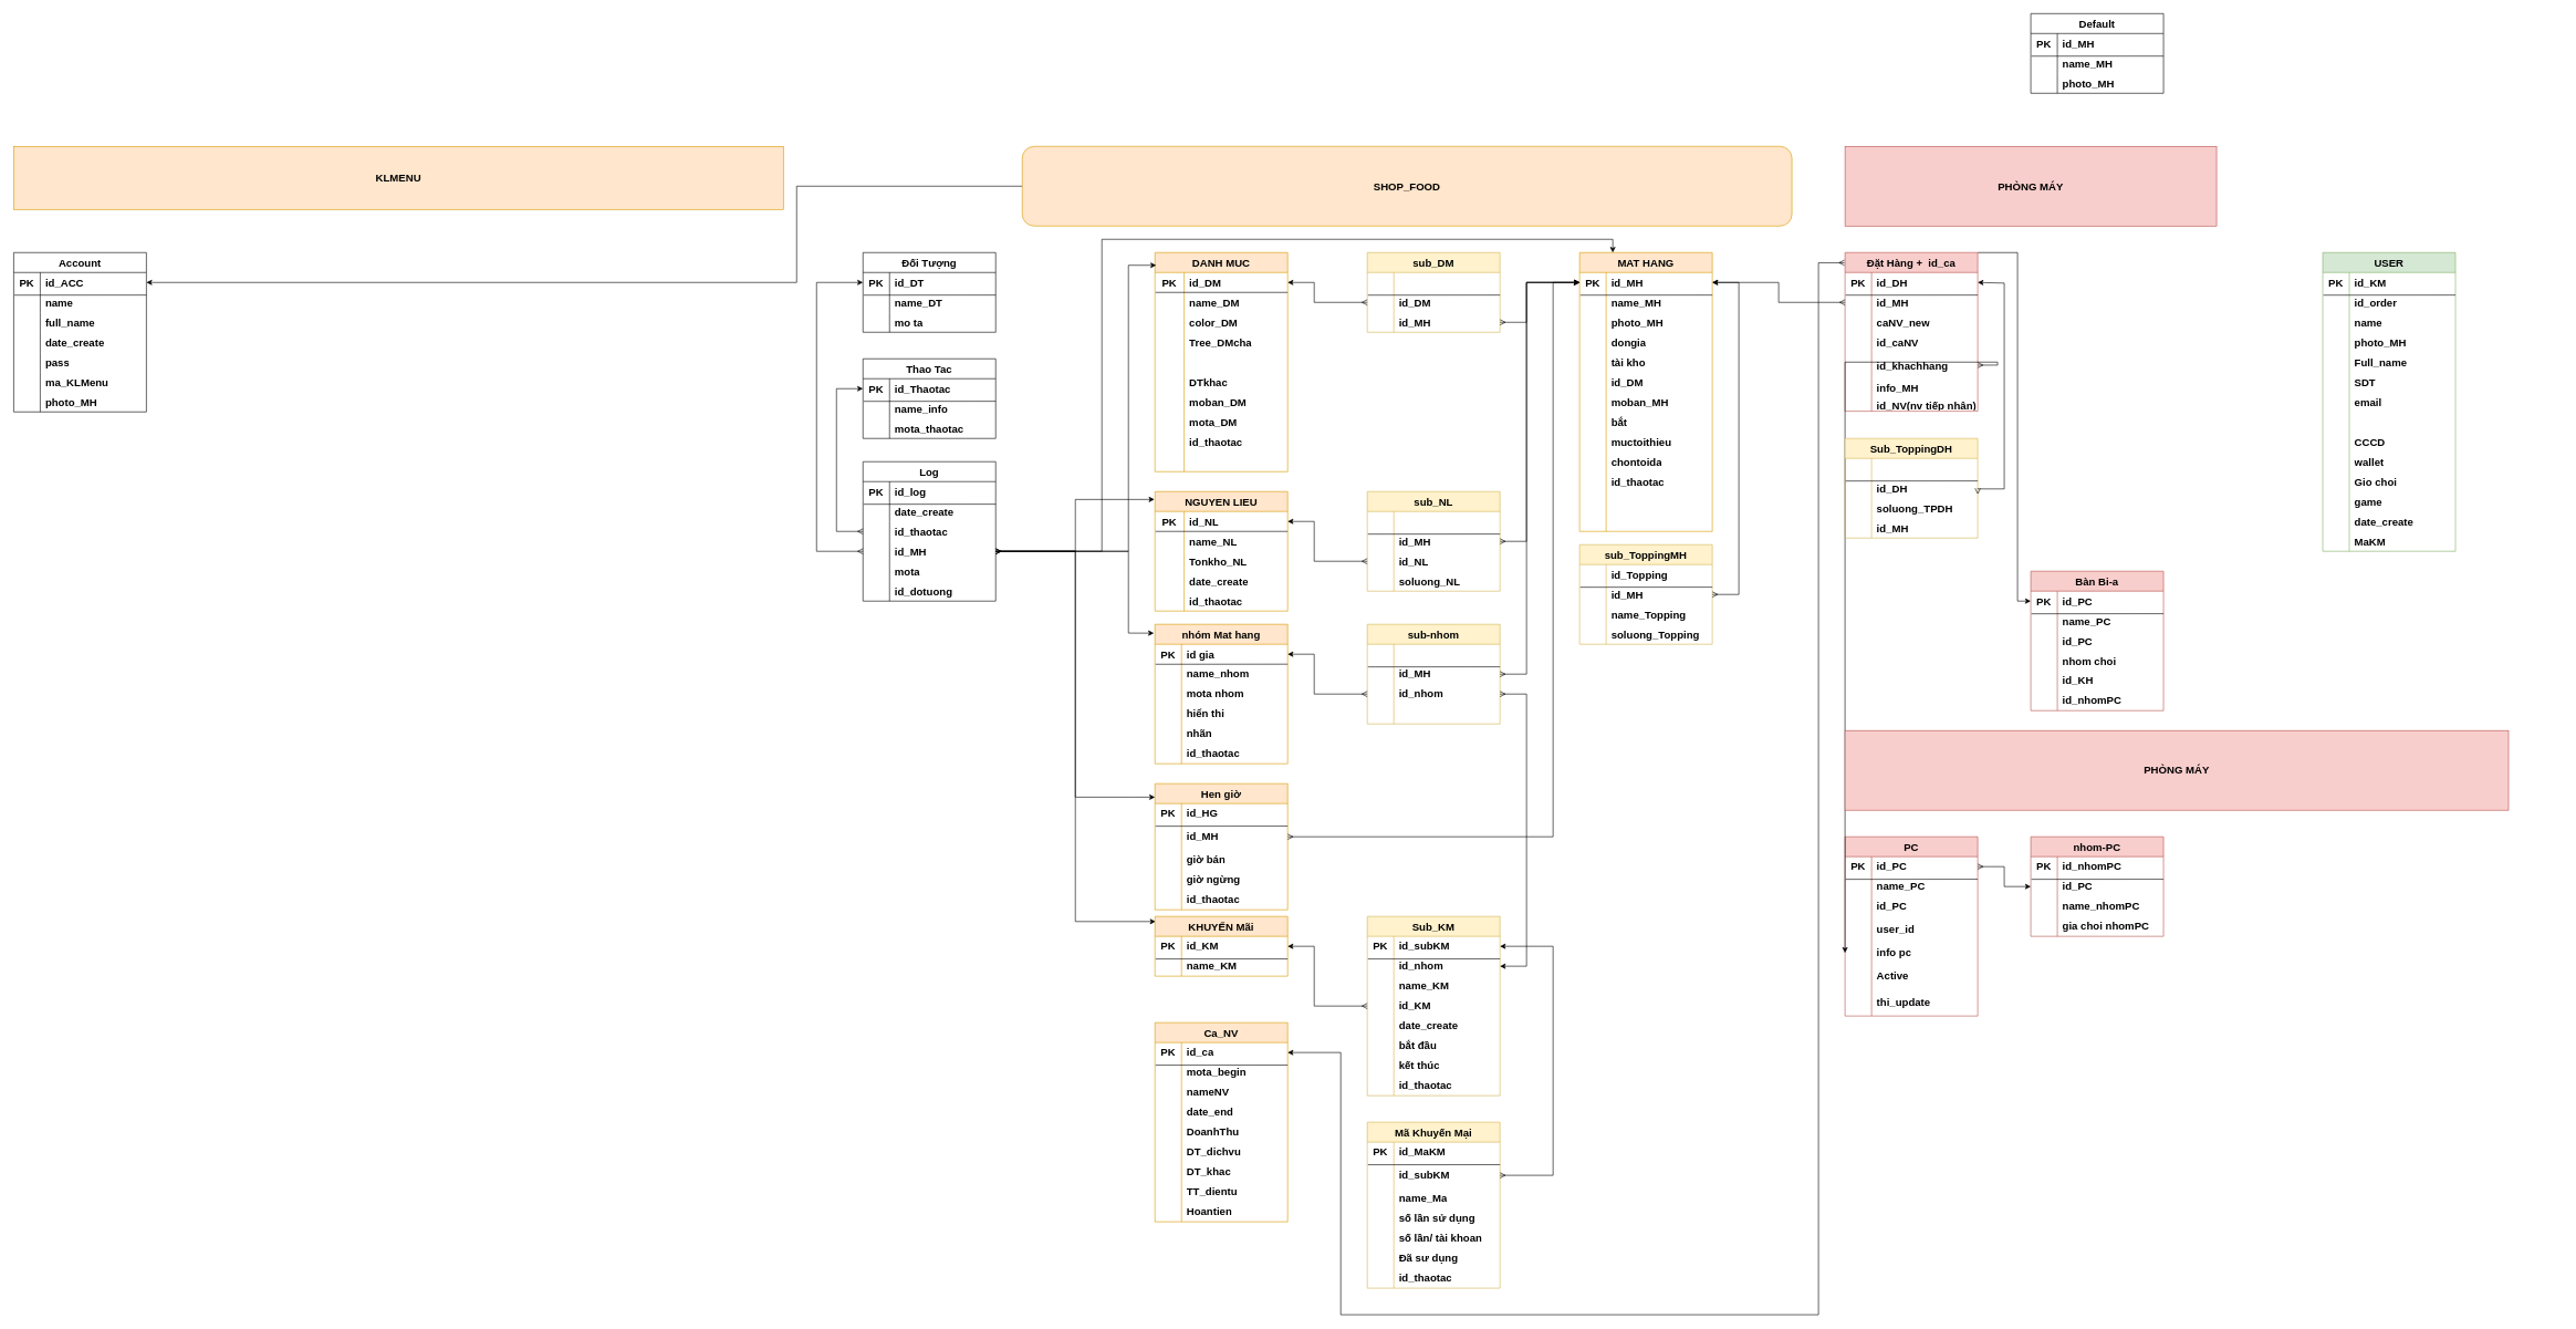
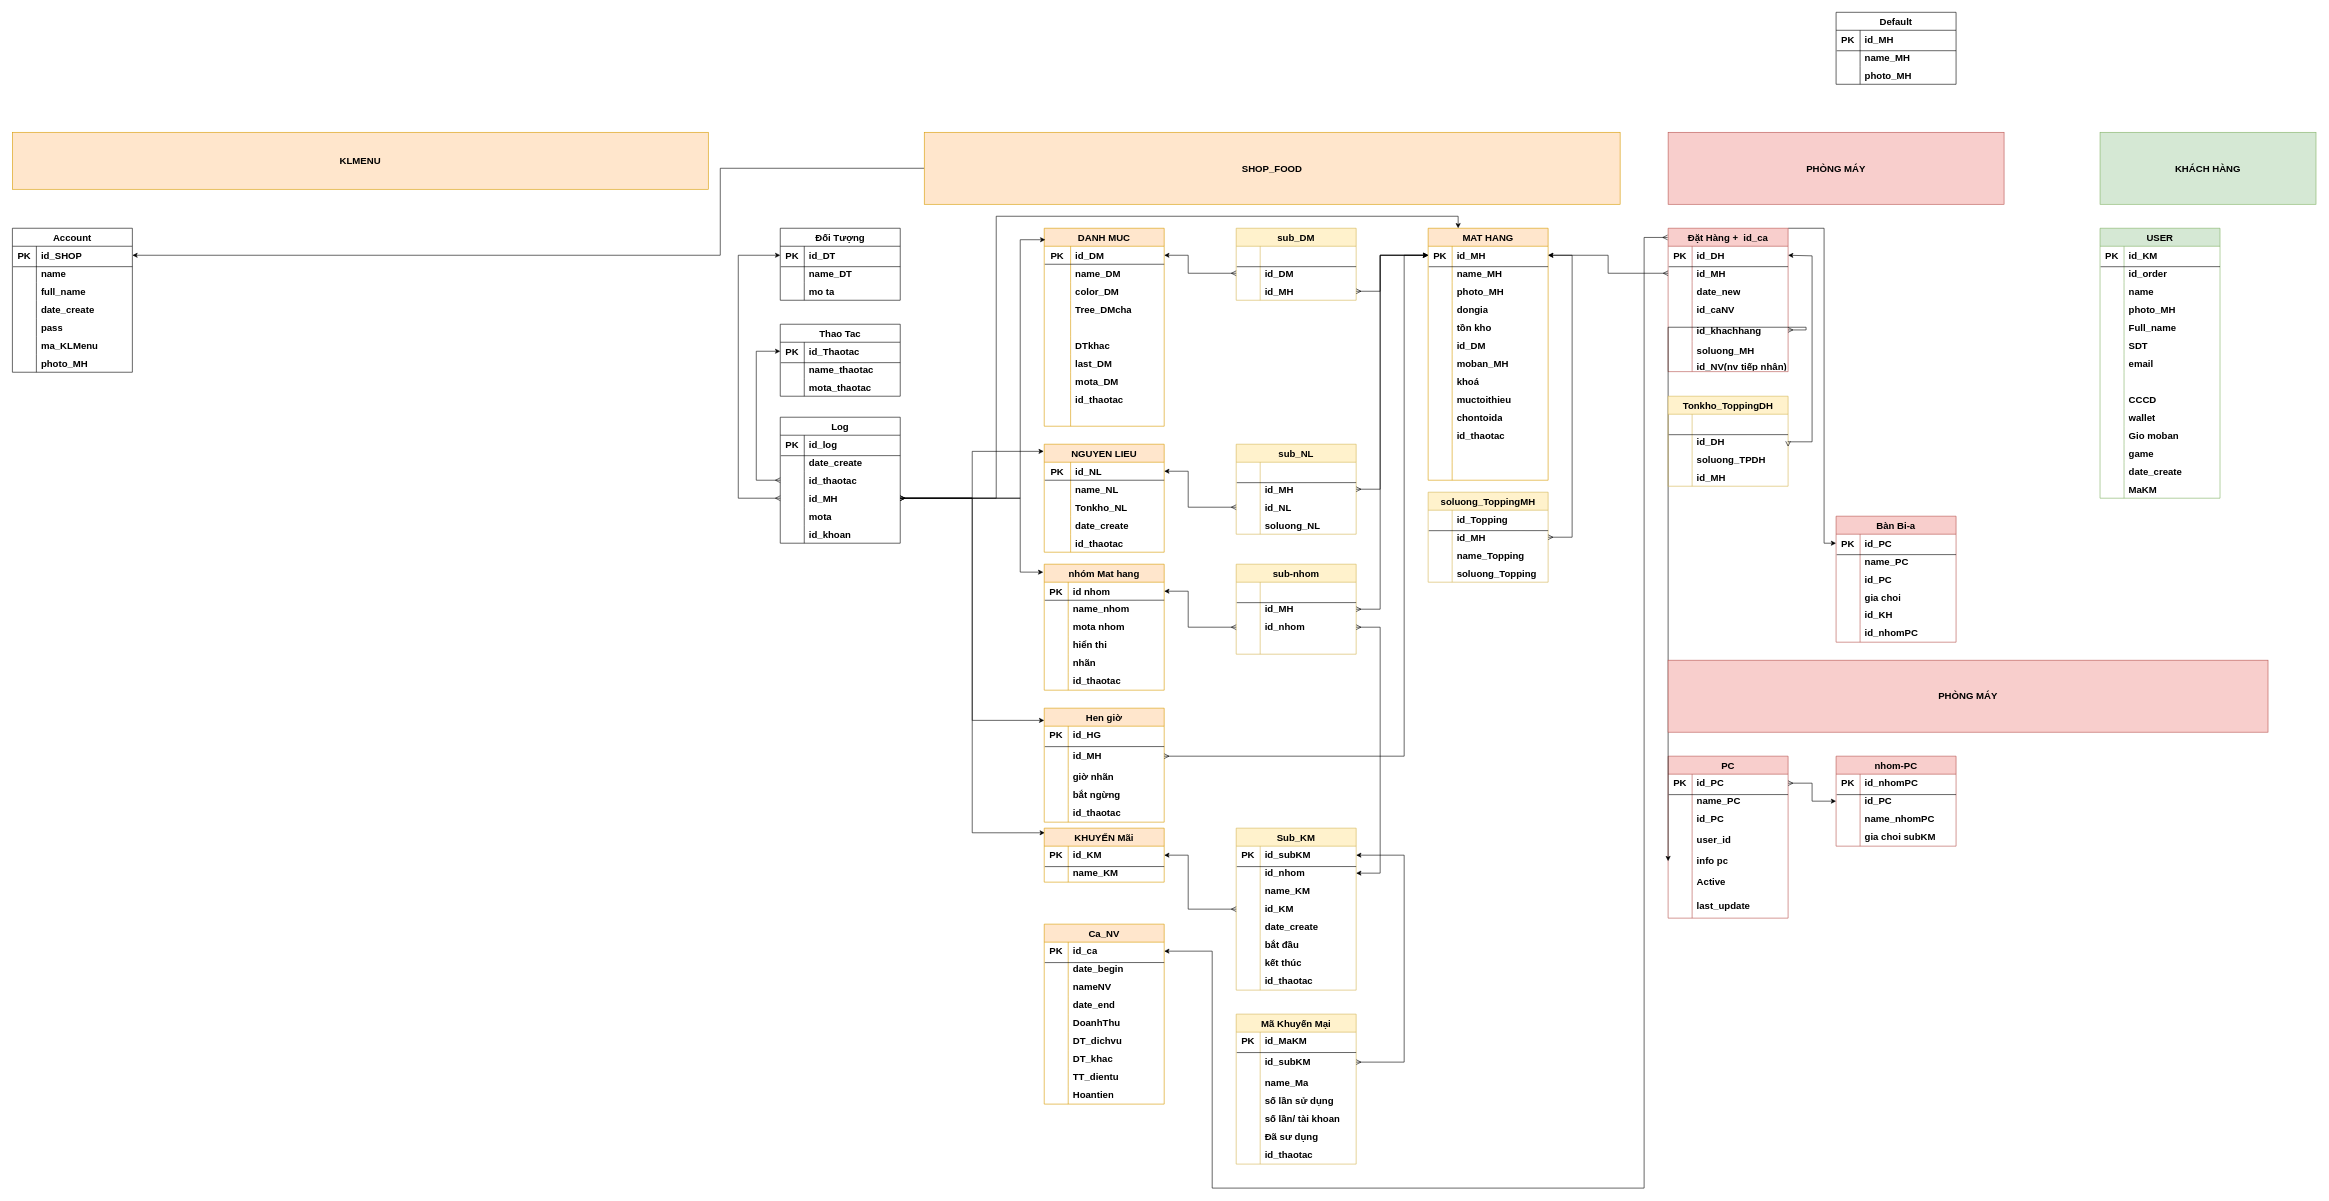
- <mxCell id="190" value="&lt;font style=&quot;font-size: 16px;&quot;&gt;SHOP_FOOD&lt;/font&gt;" style="whiteSpace=wrap;html=1;fillColor=#ffe6cc;strokeColor=#d79b00;fontStyle=1;fontSize=16;rounded=1;" parent="1" vertex="1"><mxGeometry x="1540" y="220" width="1160" height="120" as="geometry" /></mxCell>
+ <mxCell id="190" value="&lt;font style=&quot;font-size: 16px;&quot;&gt;SHOP_FOOD&lt;/font&gt;" style="rounded=0;whiteSpace=wrap;html=1;fillColor=#ffe6cc;strokeColor=#d79b00;fontStyle=1;fontSize=16;" parent="1" vertex="1"><mxGeometry x="1540" y="220" width="1160" height="120" as="geometry" /></mxCell>
+ <mxCell id="235" value="&lt;font style=&quot;font-size: 16px;&quot;&gt;KHÁCH HÀNG&lt;/font&gt;" style="rounded=0;whiteSpace=wrap;html=1;fillColor=#d5e8d4;strokeColor=#82b366;fontStyle=1;fontSize=16;" parent="1" vertex="1"><mxGeometry x="3500" y="220" width="360" height="120" as="geometry" /></mxCell>
- <mxCell id="264" value="id_ACC" style="shape=partialRectangle;html=1;whiteSpace=wrap;connectable=0;fillColor=none;top=0;left=0;bottom=0;right=0;align=left;spacingLeft=6;overflow=hidden;strokeColor=inherit;fontSize=16;fontStyle=1" parent="262" vertex="1"><mxGeometry x="40" width="160" height="30" as="geometry"><mxRectangle width="160" height="30" as="alternateBounds" /></mxGeometry></mxCell>
+ <mxCell id="264" value="id_SHOP" style="shape=partialRectangle;html=1;whiteSpace=wrap;connectable=0;fillColor=none;top=0;left=0;bottom=0;right=0;align=left;spacingLeft=6;overflow=hidden;strokeColor=inherit;fontSize=16;fontStyle=1" parent="262" vertex="1"><mxGeometry x="40" width="160" height="30" as="geometry"><mxRectangle width="160" height="30" as="alternateBounds" /></mxGeometry></mxCell>
- <mxCell id="462" value="caNV_new" style="shape=partialRectangle;html=1;whiteSpace=wrap;connectable=0;fillColor=none;top=0;left=0;bottom=0;right=0;align=left;spacingLeft=6;overflow=hidden;strokeColor=inherit;fontSize=16;fontStyle=1" parent="460" vertex="1"><mxGeometry x="40" width="160" height="30" as="geometry"><mxRectangle width="160" height="30" as="alternateBounds" /></mxGeometry></mxCell>
+ <mxCell id="462" value="date_new" style="shape=partialRectangle;html=1;whiteSpace=wrap;connectable=0;fillColor=none;top=0;left=0;bottom=0;right=0;align=left;spacingLeft=6;overflow=hidden;strokeColor=inherit;fontSize=16;fontStyle=1" parent="460" vertex="1"><mxGeometry x="40" width="160" height="30" as="geometry"><mxRectangle width="160" height="30" as="alternateBounds" /></mxGeometry></mxCell>
- <mxCell id="67" value="tài kho" style="shape=partialRectangle;html=1;whiteSpace=wrap;connectable=0;fillColor=none;top=0;left=0;bottom=0;right=0;align=left;spacingLeft=6;overflow=hidden;strokeColor=inherit;fontSize=16;fontStyle=1" parent="65" vertex="1"><mxGeometry x="40" width="160" height="30" as="geometry"><mxRectangle width="160" height="30" as="alternateBounds" /></mxGeometry></mxCell>
+ <mxCell id="67" value="tồn kho" style="shape=partialRectangle;html=1;whiteSpace=wrap;connectable=0;fillColor=none;top=0;left=0;bottom=0;right=0;align=left;spacingLeft=6;overflow=hidden;strokeColor=inherit;fontSize=16;fontStyle=1" parent="65" vertex="1"><mxGeometry x="40" width="160" height="30" as="geometry"><mxRectangle width="160" height="30" as="alternateBounds" /></mxGeometry></mxCell>
- <mxCell id="471" value="info_MH" style="shape=partialRectangle;html=1;whiteSpace=wrap;connectable=0;fillColor=none;top=0;left=0;bottom=0;right=0;align=left;spacingLeft=6;overflow=hidden;strokeColor=inherit;fontSize=16;fontStyle=1" parent="469" vertex="1"><mxGeometry x="40" width="160" height="30" as="geometry"><mxRectangle width="160" height="30" as="alternateBounds" /></mxGeometry></mxCell>
+ <mxCell id="471" value="soluong_MH" style="shape=partialRectangle;html=1;whiteSpace=wrap;connectable=0;fillColor=none;top=0;left=0;bottom=0;right=0;align=left;spacingLeft=6;overflow=hidden;strokeColor=inherit;fontSize=16;fontStyle=1" parent="469" vertex="1"><mxGeometry x="40" width="160" height="30" as="geometry"><mxRectangle width="160" height="30" as="alternateBounds" /></mxGeometry></mxCell>
- <mxCell id="25" value="moban_DM" style="shape=partialRectangle;html=1;whiteSpace=wrap;connectable=0;fillColor=none;top=0;left=0;bottom=0;right=0;align=left;spacingLeft=6;overflow=hidden;strokeColor=inherit;fontSize=16;fontStyle=1" parent="23" vertex="1"><mxGeometry x="44" width="156" height="30" as="geometry"><mxRectangle width="156" height="30" as="alternateBounds" /></mxGeometry></mxCell>
+ <mxCell id="25" value="last_DM" style="shape=partialRectangle;html=1;whiteSpace=wrap;connectable=0;fillColor=none;top=0;left=0;bottom=0;right=0;align=left;spacingLeft=6;overflow=hidden;strokeColor=inherit;fontSize=16;fontStyle=1" parent="23" vertex="1"><mxGeometry x="44" width="156" height="30" as="geometry"><mxRectangle width="156" height="30" as="alternateBounds" /></mxGeometry></mxCell>
- <mxCell id="373" value="name_info" style="shape=partialRectangle;html=1;whiteSpace=wrap;connectable=0;fillColor=none;top=0;left=0;bottom=0;right=0;align=left;spacingLeft=6;overflow=hidden;strokeColor=inherit;fontSize=16;fontStyle=1" parent="371" vertex="1"><mxGeometry x="40" width="160" height="30" as="geometry"><mxRectangle width="160" height="30" as="alternateBounds" /></mxGeometry></mxCell>
+ <mxCell id="373" value="name_thaotac" style="shape=partialRectangle;html=1;whiteSpace=wrap;connectable=0;fillColor=none;top=0;left=0;bottom=0;right=0;align=left;spacingLeft=6;overflow=hidden;strokeColor=inherit;fontSize=16;fontStyle=1" parent="371" vertex="1"><mxGeometry x="40" width="160" height="30" as="geometry"><mxRectangle width="160" height="30" as="alternateBounds" /></mxGeometry></mxCell>
- <mxCell id="76" value="bắt" style="shape=partialRectangle;html=1;whiteSpace=wrap;connectable=0;fillColor=none;top=0;left=0;bottom=0;right=0;align=left;spacingLeft=6;overflow=hidden;strokeColor=inherit;fontSize=16;fontStyle=1" parent="74" vertex="1"><mxGeometry x="40" width="160" height="30" as="geometry"><mxRectangle width="160" height="30" as="alternateBounds" /></mxGeometry></mxCell>
+ <mxCell id="76" value="khoá" style="shape=partialRectangle;html=1;whiteSpace=wrap;connectable=0;fillColor=none;top=0;left=0;bottom=0;right=0;align=left;spacingLeft=6;overflow=hidden;strokeColor=inherit;fontSize=16;fontStyle=1" parent="74" vertex="1"><mxGeometry x="40" width="160" height="30" as="geometry"><mxRectangle width="160" height="30" as="alternateBounds" /></mxGeometry></mxCell>
- <mxCell id="478" value="Sub_ToppingDH" style="shape=table;startSize=30;container=1;collapsible=0;childLayout=tableLayout;fixedRows=1;rowLines=0;fontStyle=1;strokeColor=#d6b656;fontSize=16;fillColor=#fff2cc;" parent="1" vertex="1"><mxGeometry x="2780" y="660" width="200" height="150" as="geometry" /></mxCell>
+ <mxCell id="478" value="Tonkho_ToppingDH" style="shape=table;startSize=30;container=1;collapsible=0;childLayout=tableLayout;fixedRows=1;rowLines=0;fontStyle=1;strokeColor=#d6b656;fontSize=16;fillColor=#fff2cc;" parent="1" vertex="1"><mxGeometry x="2780" y="660" width="200" height="150" as="geometry" /></mxCell>
- <mxCell id="224" value="Gio choi" style="shape=partialRectangle;html=1;whiteSpace=wrap;connectable=0;fillColor=none;top=0;left=0;bottom=0;right=0;align=left;spacingLeft=6;overflow=hidden;strokeColor=inherit;fontSize=16;fontStyle=1" parent="222" vertex="1"><mxGeometry x="40" width="160" height="30" as="geometry"><mxRectangle width="160" height="30" as="alternateBounds" /></mxGeometry></mxCell>
+ <mxCell id="224" value="Gio moban" style="shape=partialRectangle;html=1;whiteSpace=wrap;connectable=0;fillColor=none;top=0;left=0;bottom=0;right=0;align=left;spacingLeft=6;overflow=hidden;strokeColor=inherit;fontSize=16;fontStyle=1" parent="222" vertex="1"><mxGeometry x="40" width="160" height="30" as="geometry"><mxRectangle width="160" height="30" as="alternateBounds" /></mxGeometry></mxCell>
- <mxCell id="425" value="sub_ToppingMH" style="shape=table;startSize=30;container=1;collapsible=0;childLayout=tableLayout;fixedRows=1;rowLines=0;fontStyle=1;strokeColor=#d6b656;fontSize=16;fillColor=#fff2cc;" parent="1" vertex="1"><mxGeometry x="2380" y="820" width="200" height="150" as="geometry" /></mxCell>
+ <mxCell id="425" value="soluong_ToppingMH" style="shape=table;startSize=30;container=1;collapsible=0;childLayout=tableLayout;fixedRows=1;rowLines=0;fontStyle=1;strokeColor=#d6b656;fontSize=16;fillColor=#fff2cc;" parent="1" vertex="1"><mxGeometry x="2380" y="820" width="200" height="150" as="geometry" /></mxCell>
- <mxCell id="365" value="id_dotuong" style="shape=partialRectangle;html=1;whiteSpace=wrap;connectable=0;fillColor=none;top=0;left=0;bottom=0;right=0;align=left;spacingLeft=6;overflow=hidden;strokeColor=inherit;fontSize=16;fontStyle=1" parent="363" vertex="1"><mxGeometry x="40" width="160" height="30" as="geometry"><mxRectangle width="160" height="30" as="alternateBounds" /></mxGeometry></mxCell>
+ <mxCell id="365" value="id_khoan" style="shape=partialRectangle;html=1;whiteSpace=wrap;connectable=0;fillColor=none;top=0;left=0;bottom=0;right=0;align=left;spacingLeft=6;overflow=hidden;strokeColor=inherit;fontSize=16;fontStyle=1" parent="363" vertex="1"><mxGeometry x="40" width="160" height="30" as="geometry"><mxRectangle width="160" height="30" as="alternateBounds" /></mxGeometry></mxCell>
- <mxCell id="109" value="id gia" style="shape=partialRectangle;html=1;whiteSpace=wrap;connectable=0;fillColor=none;top=0;left=0;bottom=0;right=0;align=left;spacingLeft=6;overflow=hidden;strokeColor=inherit;fontSize=16;fontStyle=1" parent="107" vertex="1"><mxGeometry x="40" width="160" height="30" as="geometry"><mxRectangle width="160" height="30" as="alternateBounds" /></mxGeometry></mxCell>
+ <mxCell id="109" value="id nhom" style="shape=partialRectangle;html=1;whiteSpace=wrap;connectable=0;fillColor=none;top=0;left=0;bottom=0;right=0;align=left;spacingLeft=6;overflow=hidden;strokeColor=inherit;fontSize=16;fontStyle=1" parent="107" vertex="1"><mxGeometry x="40" width="160" height="30" as="geometry"><mxRectangle width="160" height="30" as="alternateBounds" /></mxGeometry></mxCell>
- <mxCell id="505" value="nhom choi" style="shape=partialRectangle;html=1;whiteSpace=wrap;connectable=0;fillColor=none;top=0;left=0;bottom=0;right=0;align=left;spacingLeft=6;overflow=hidden;strokeColor=inherit;fontSize=16;fontStyle=1" parent="503" vertex="1"><mxGeometry x="40" width="160" height="30" as="geometry"><mxRectangle width="160" height="30" as="alternateBounds" /></mxGeometry></mxCell>
+ <mxCell id="505" value="gia choi" style="shape=partialRectangle;html=1;whiteSpace=wrap;connectable=0;fillColor=none;top=0;left=0;bottom=0;right=0;align=left;spacingLeft=6;overflow=hidden;strokeColor=inherit;fontSize=16;fontStyle=1" parent="503" vertex="1"><mxGeometry x="40" width="160" height="30" as="geometry"><mxRectangle width="160" height="30" as="alternateBounds" /></mxGeometry></mxCell>
- <mxCell id="149" value="giờ bán" style="shape=partialRectangle;html=1;whiteSpace=wrap;connectable=0;fillColor=none;top=0;left=0;bottom=0;right=0;align=left;spacingLeft=6;overflow=hidden;strokeColor=inherit;fontSize=16;fontStyle=1" parent="147" vertex="1"><mxGeometry x="40" width="160" height="30" as="geometry"><mxRectangle width="160" height="30" as="alternateBounds" /></mxGeometry></mxCell>
+ <mxCell id="149" value="giờ nhãn" style="shape=partialRectangle;html=1;whiteSpace=wrap;connectable=0;fillColor=none;top=0;left=0;bottom=0;right=0;align=left;spacingLeft=6;overflow=hidden;strokeColor=inherit;fontSize=16;fontStyle=1" parent="147" vertex="1"><mxGeometry x="40" width="160" height="30" as="geometry"><mxRectangle width="160" height="30" as="alternateBounds" /></mxGeometry></mxCell>
- <mxCell id="152" value="giờ ngừng" style="shape=partialRectangle;html=1;whiteSpace=wrap;connectable=0;fillColor=none;top=0;left=0;bottom=0;right=0;align=left;spacingLeft=6;overflow=hidden;strokeColor=inherit;fontSize=16;fontStyle=1" parent="150" vertex="1"><mxGeometry x="40" width="160" height="30" as="geometry"><mxRectangle width="160" height="30" as="alternateBounds" /></mxGeometry></mxCell>
+ <mxCell id="152" value="bắt ngừng" style="shape=partialRectangle;html=1;whiteSpace=wrap;connectable=0;fillColor=none;top=0;left=0;bottom=0;right=0;align=left;spacingLeft=6;overflow=hidden;strokeColor=inherit;fontSize=16;fontStyle=1" parent="150" vertex="1"><mxGeometry x="40" width="160" height="30" as="geometry"><mxRectangle width="160" height="30" as="alternateBounds" /></mxGeometry></mxCell>
- <mxCell id="345" value="gia choi nhomPC" style="shape=partialRectangle;html=1;whiteSpace=wrap;connectable=0;fillColor=none;top=0;left=0;bottom=0;right=0;align=left;spacingLeft=6;overflow=hidden;strokeColor=inherit;fontSize=16;fontStyle=1" parent="343" vertex="1"><mxGeometry x="40" width="160" height="30" as="geometry"><mxRectangle width="160" height="30" as="alternateBounds" /></mxGeometry></mxCell>
+ <mxCell id="345" value="gia choi subKM" style="shape=partialRectangle;html=1;whiteSpace=wrap;connectable=0;fillColor=none;top=0;left=0;bottom=0;right=0;align=left;spacingLeft=6;overflow=hidden;strokeColor=inherit;fontSize=16;fontStyle=1" parent="343" vertex="1"><mxGeometry x="40" width="160" height="30" as="geometry"><mxRectangle width="160" height="30" as="alternateBounds" /></mxGeometry></mxCell>
- <mxCell id="259" value="thi_update" style="shape=partialRectangle;html=1;whiteSpace=wrap;connectable=0;fillColor=none;top=0;left=0;bottom=0;right=0;align=left;spacingLeft=6;overflow=hidden;strokeColor=inherit;fontSize=16;fontStyle=1" vertex="1" parent="257"><mxGeometry x="40" width="160" height="40" as="geometry"><mxRectangle width="160" height="40" as="alternateBounds" /></mxGeometry></mxCell>
+ <mxCell id="259" value="last_update" style="shape=partialRectangle;html=1;whiteSpace=wrap;connectable=0;fillColor=none;top=0;left=0;bottom=0;right=0;align=left;spacingLeft=6;overflow=hidden;strokeColor=inherit;fontSize=16;fontStyle=1" vertex="1" parent="257"><mxGeometry x="40" width="160" height="40" as="geometry"><mxRectangle width="160" height="40" as="alternateBounds" /></mxGeometry></mxCell>
- <mxCell id="402" value="mota_begin" style="shape=partialRectangle;html=1;whiteSpace=wrap;connectable=0;fillColor=none;top=0;left=0;bottom=0;right=0;align=left;spacingLeft=6;overflow=hidden;strokeColor=inherit;fontSize=16;fontStyle=1" parent="400" vertex="1"><mxGeometry x="40" width="160" height="30" as="geometry"><mxRectangle width="160" height="30" as="alternateBounds" /></mxGeometry></mxCell>
+ <mxCell id="402" value="date_begin" style="shape=partialRectangle;html=1;whiteSpace=wrap;connectable=0;fillColor=none;top=0;left=0;bottom=0;right=0;align=left;spacingLeft=6;overflow=hidden;strokeColor=inherit;fontSize=16;fontStyle=1" parent="400" vertex="1"><mxGeometry x="40" width="160" height="30" as="geometry"><mxRectangle width="160" height="30" as="alternateBounds" /></mxGeometry></mxCell>
